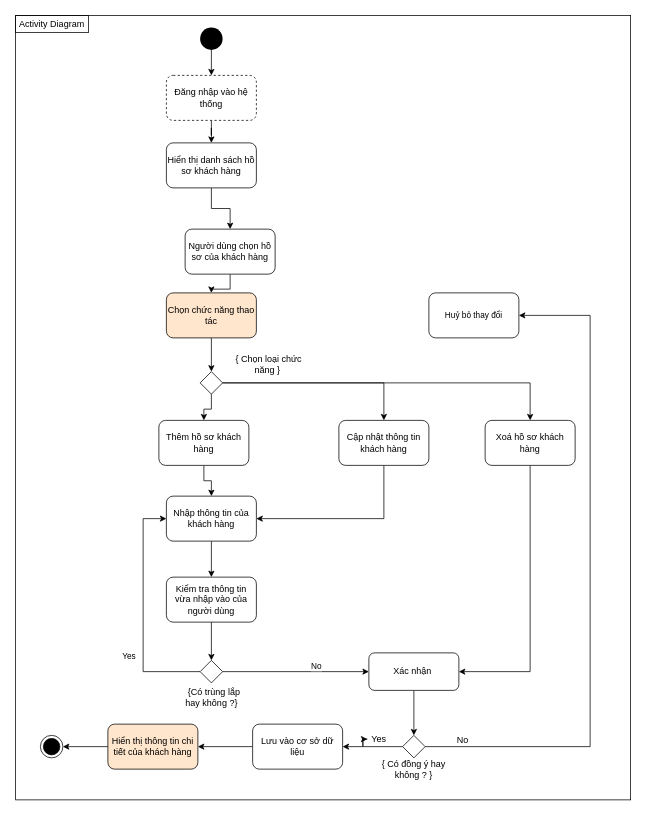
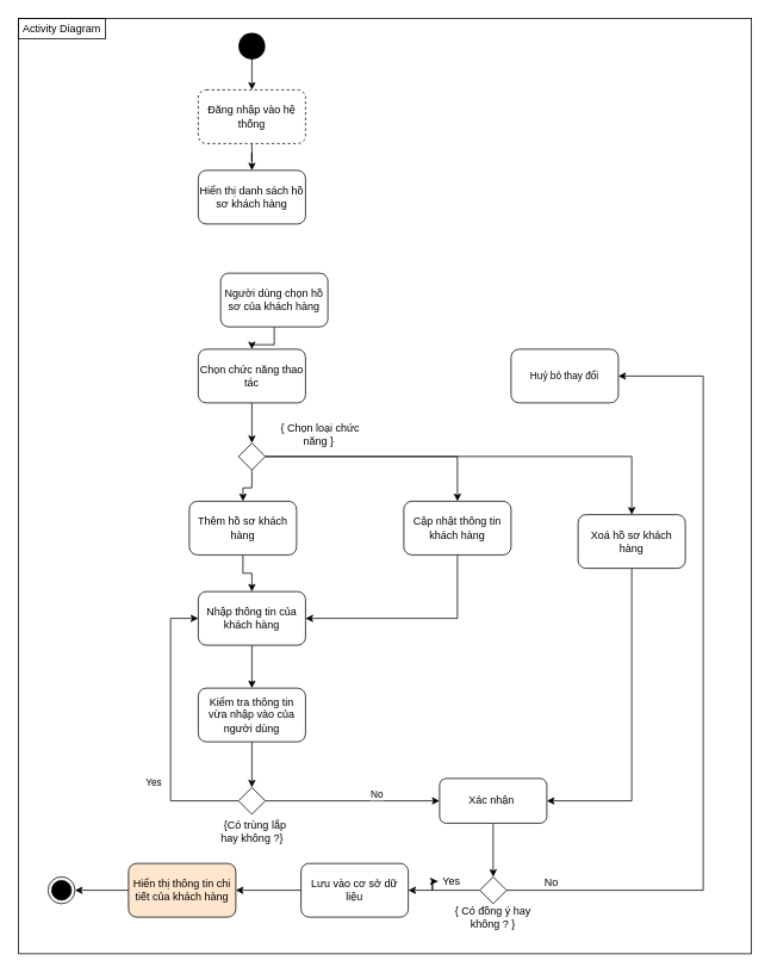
- <mxCell id="7" style="edgeStyle=orthogonalEdgeStyle;rounded=0;orthogonalLoop=1;jettySize=auto;html=1;entryX=0.5;entryY=0;entryDx=0;entryDy=0;" parent="1" source="8" target="10" edge="1"><mxGeometry relative="1" as="geometry" /></mxCell>
- <mxCell id="14" value="Chọn chức năng thao tác" style="rounded=1;whiteSpace=wrap;html=1;fillColor=#ffe6cc;" parent="1" vertex="1"><mxGeometry x="221" y="390" width="120" height="60" as="geometry" /></mxCell>
+ <mxCell id="14" value="Chọn chức năng thao tác" style="rounded=1;whiteSpace=wrap;html=1;" parent="1" vertex="1"><mxGeometry x="221" y="390" width="120" height="60" as="geometry" /></mxCell>
- <mxCell id="24" value="Xoá hồ sơ khách hàng" style="rounded=1;whiteSpace=wrap;html=1;" parent="1" vertex="1"><mxGeometry x="646" y="560" width="120" height="60" as="geometry" /></mxCell>
+ <mxCell id="24" value="Xoá hồ sơ khách hàng" style="rounded=1;whiteSpace=wrap;html=1;" parent="1" vertex="1"><mxGeometry x="646" y="575" width="120" height="60" as="geometry" /></mxCell>
